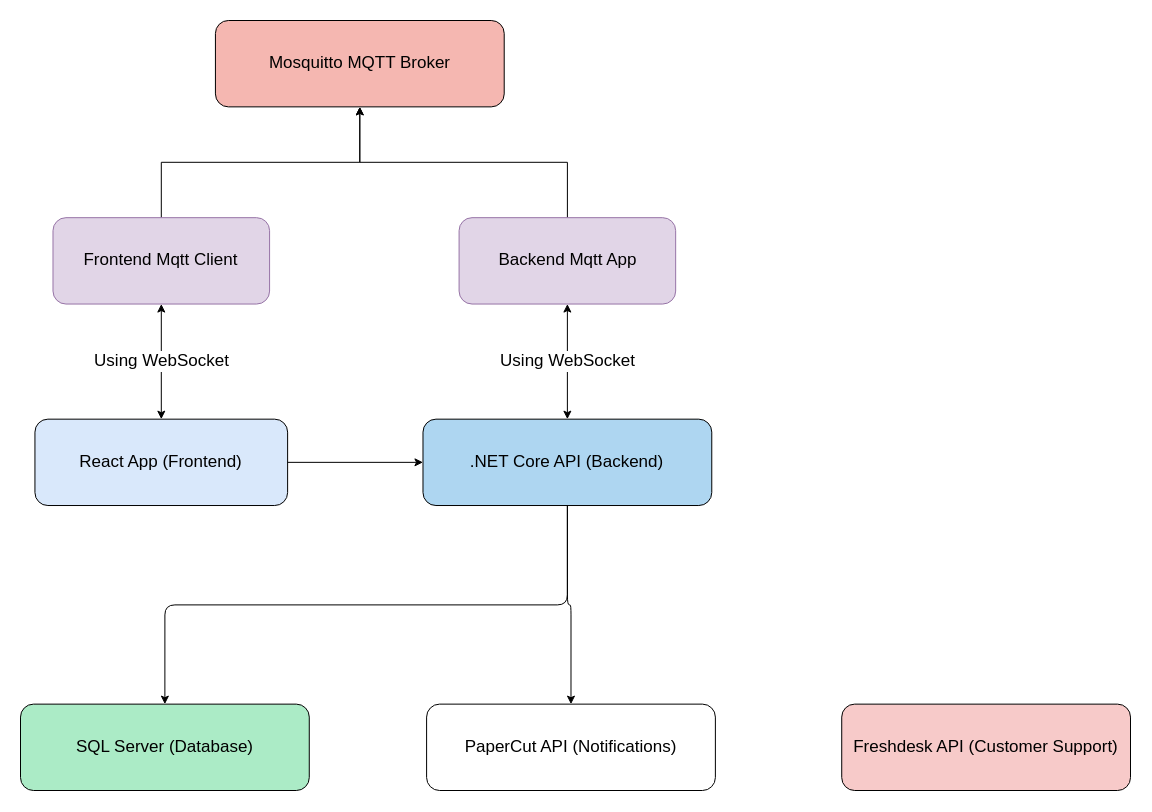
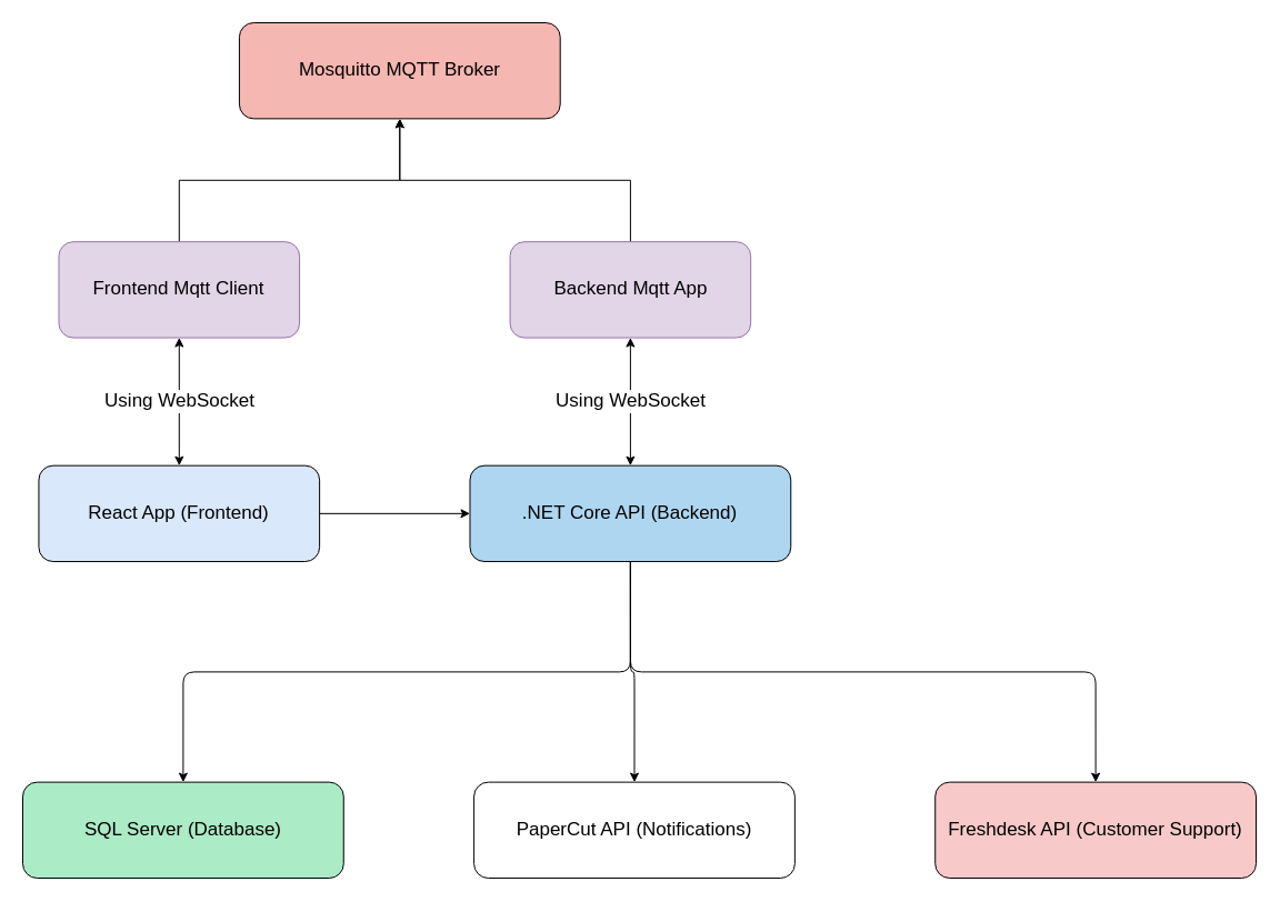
+ <mxCell id="13" style="edgeStyle=orthogonalEdgeStyle;rounded=1;orthogonalLoop=1;exitX=0.5;exitY=1;exitDx=0;exitDy=0;entryX=0.5;entryY=0;entryDx=0;entryDy=0;fontSize=17;" edge="1" parent="2" source="6" target="9"><mxGeometry relative="1" as="geometry" /></mxCell>
